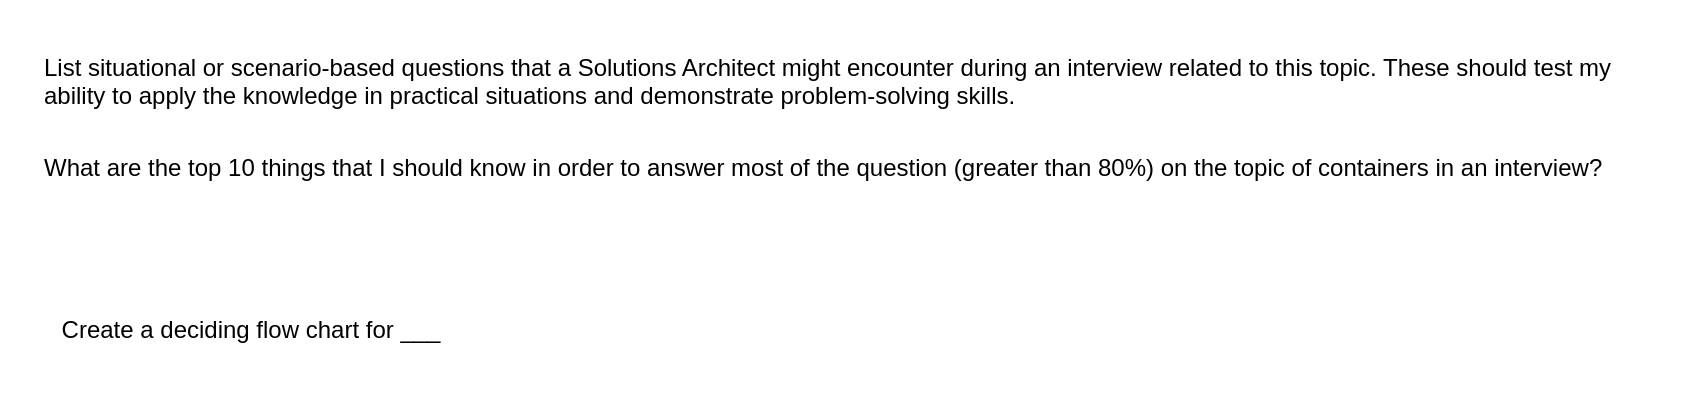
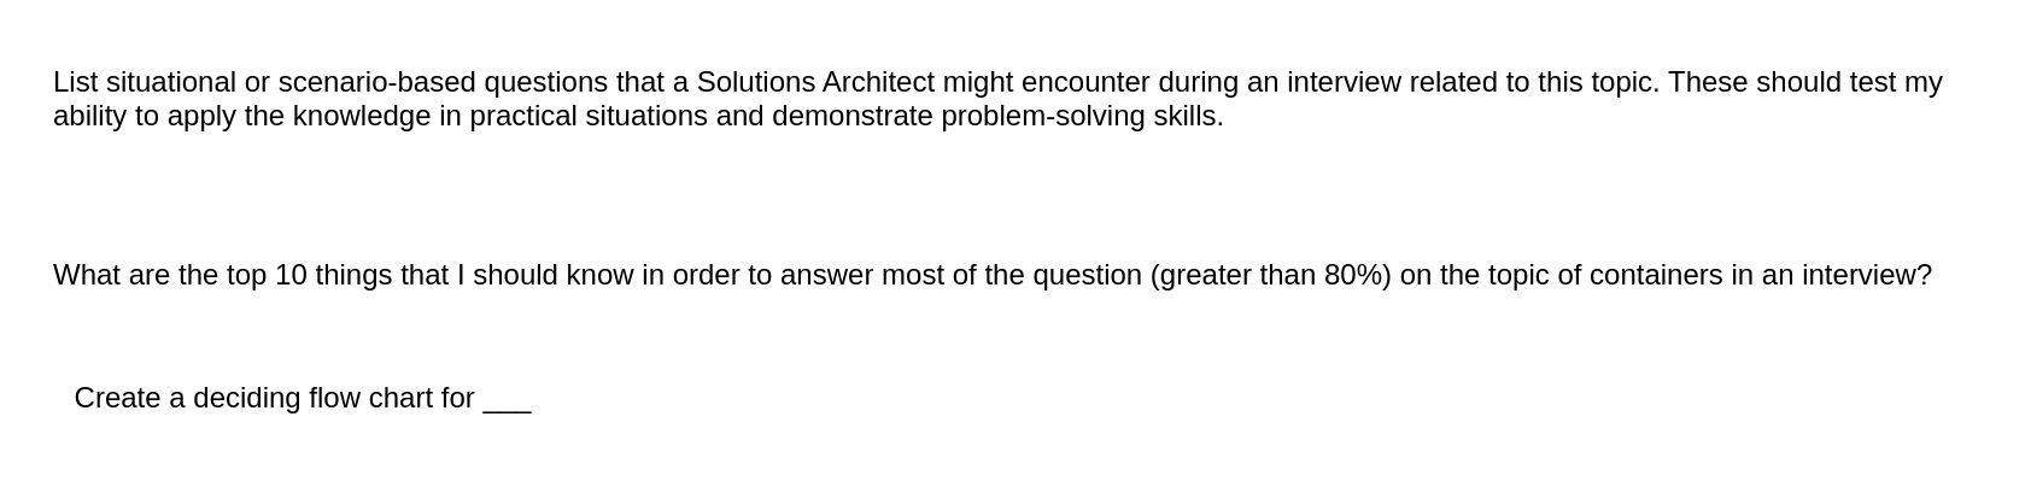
- <mxCell id="3" value="What are the top 10 things that I should know in order to answer most of the question (greater than 80%) on the topic of containers in an interview?" style="text;whiteSpace=wrap;" vertex="1" parent="1"><mxGeometry x="20" y="70" width="800" height="40" as="geometry" /></mxCell>
+ <mxCell id="3" value="What are the top 10 things that I should know in order to answer most of the question (greater than 80%) on the topic of containers in an interview?" style="text;whiteSpace=wrap;" vertex="1" parent="1"><mxGeometry x="20" y="100" width="800" height="40" as="geometry" /></mxCell>
